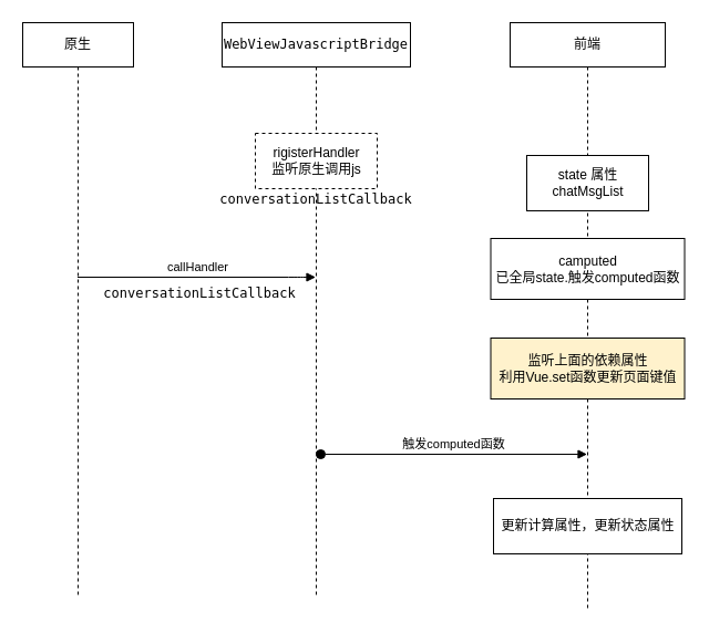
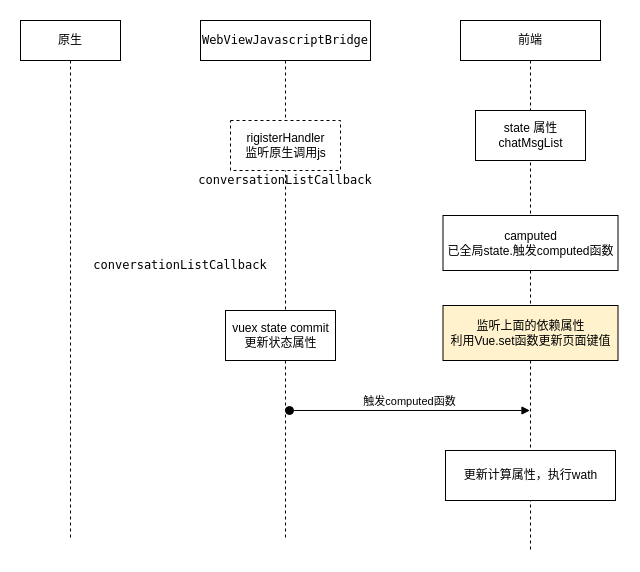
- <mxCell id="8" value="state 属性&lt;br&gt;chatMsgList&lt;br&gt;" style="html=1;" parent="7" vertex="1"><mxGeometry x="15" y="120" width="110" height="50" as="geometry" /></mxCell>
+ <mxCell id="8" value="state 属性&lt;br&gt;chatMsgList&lt;br&gt;" style="html=1;" parent="7" vertex="1"><mxGeometry x="15" y="90" width="110" height="50" as="geometry" /></mxCell>
- <mxCell id="14" value="callHandler&lt;br&gt;" style="html=1;verticalAlign=bottom;endArrow=block;" parent="1" source="6" target="2" edge="1"><mxGeometry width="80" relative="1" as="geometry"><mxPoint x="110" y="260" as="sourcePoint" /><mxPoint x="280" y="260" as="targetPoint" /><Array as="points"><mxPoint x="270" y="250" /></Array></mxGeometry></mxCell>
+ <mxCell id="4" value="vuex state commit&lt;br&gt;更新状态属性&lt;br&gt;" style="html=1;" parent="2" vertex="1"><mxGeometry x="25" y="290" width="110" height="50" as="geometry" /></mxCell>
- <mxCell id="9" value="更新计算属性，更新状态属性" style="html=1;" parent="7" vertex="1"><mxGeometry x="-15" y="430" width="170" height="50" as="geometry" /></mxCell>
+ <mxCell id="9" value="更新计算属性，执行wath" style="html=1;" parent="7" vertex="1"><mxGeometry x="-15" y="430" width="170" height="50" as="geometry" /></mxCell>
